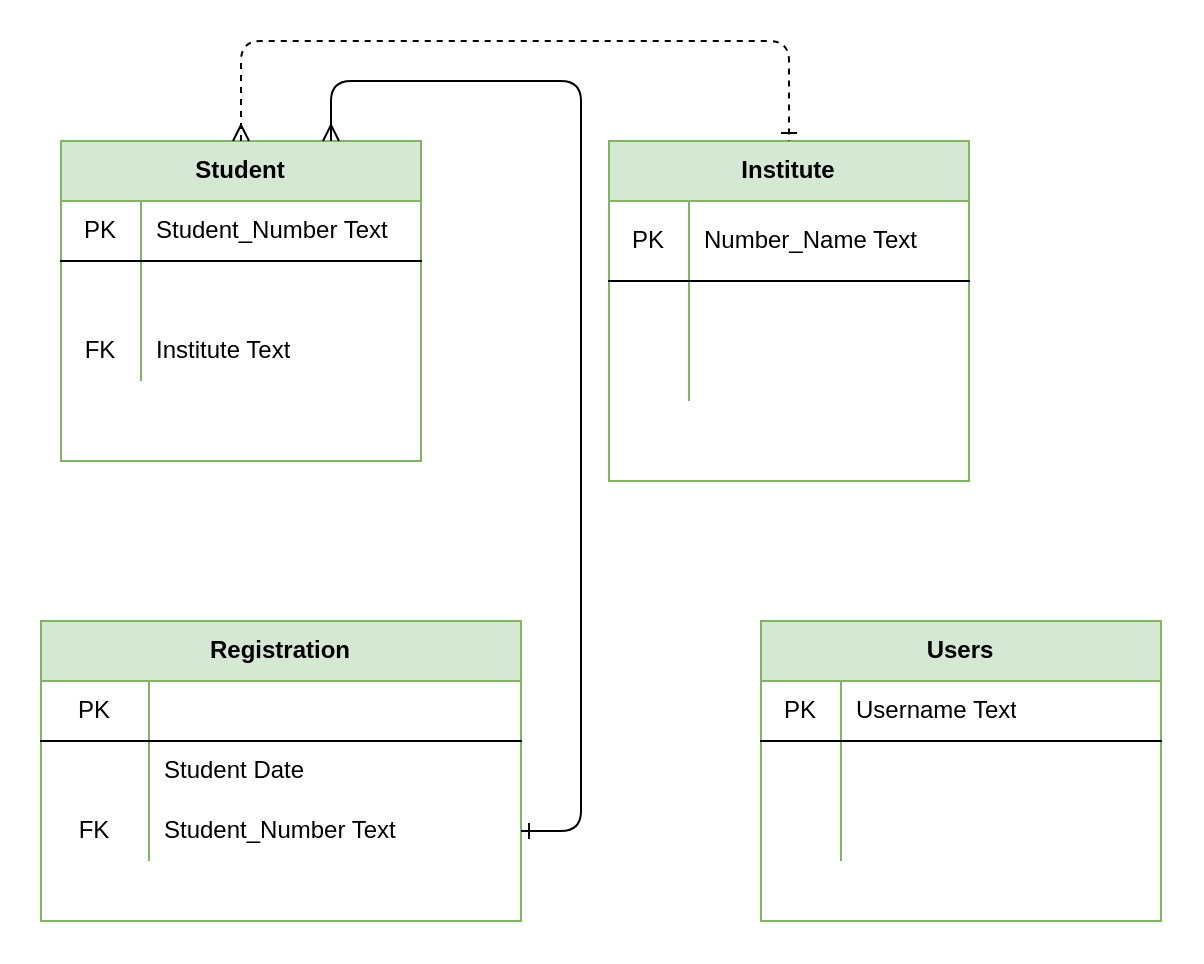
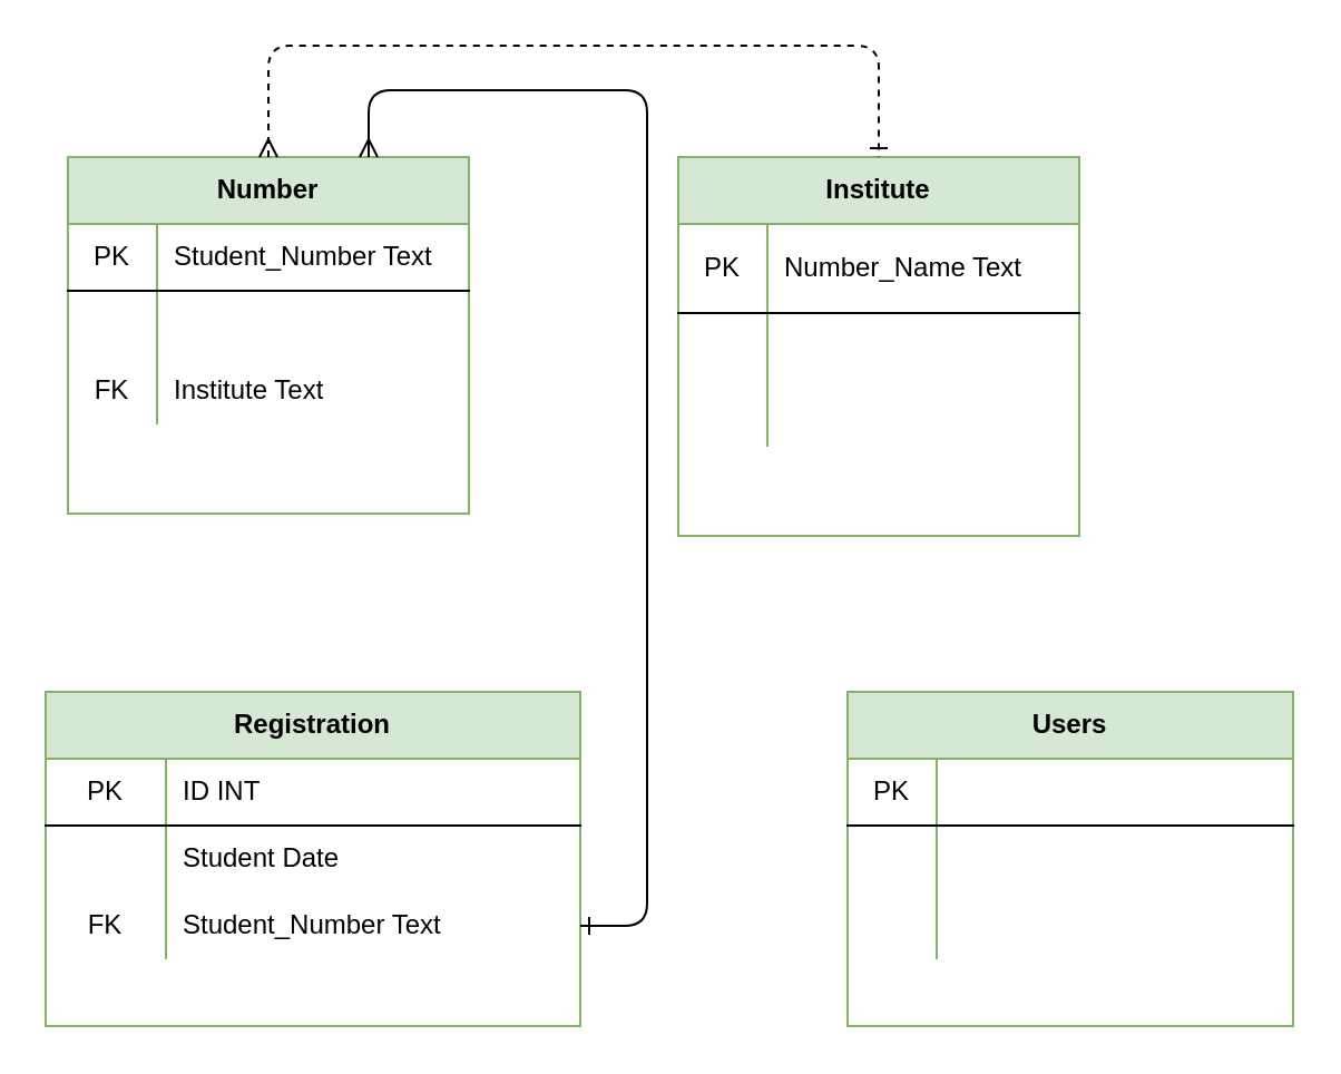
- <mxCell id="2" value="Student" style="shape=table;html=1;whiteSpace=wrap;startSize=30;container=1;collapsible=0;childLayout=tableLayout;fixedRows=1;rowLines=0;fontStyle=1;align=center;fillColor=#d5e8d4;strokeColor=#82b366;" vertex="1" parent="1"><mxGeometry x="30" y="70" width="180" height="160" as="geometry" /></mxCell>
+ <mxCell id="2" value="Number" style="shape=table;html=1;whiteSpace=wrap;startSize=30;container=1;collapsible=0;childLayout=tableLayout;fixedRows=1;rowLines=0;fontStyle=1;align=center;fillColor=#d5e8d4;strokeColor=#82b366;" vertex="1" parent="1"><mxGeometry x="30" y="70" width="180" height="160" as="geometry" /></mxCell>
+ <mxCell id="23" value="ID INT" style="shape=partialRectangle;html=1;whiteSpace=wrap;connectable=0;fillColor=none;top=0;left=0;bottom=0;right=0;align=left;spacingLeft=6;overflow=hidden;" vertex="1" parent="21"><mxGeometry x="54" width="186" height="30" as="geometry" /></mxCell>
- <mxCell id="35" value="Username Text" style="shape=partialRectangle;html=1;whiteSpace=wrap;connectable=0;fillColor=none;top=0;left=0;bottom=0;right=0;align=left;spacingLeft=6;overflow=hidden;" vertex="1" parent="33"><mxGeometry x="40" width="160" height="30" as="geometry" /></mxCell>
